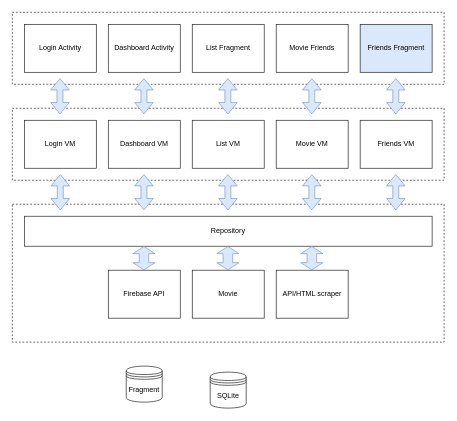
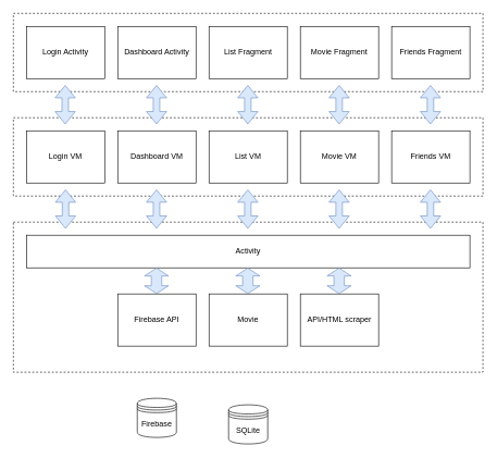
- <mxCell id="6" value="Movie Friends" style="rounded=0;whiteSpace=wrap;html=1;fillColor=#FFFFFF;" vertex="1" parent="1"><mxGeometry x="460" y="40" width="120" height="80" as="geometry" /></mxCell>
+ <mxCell id="6" value="Movie Fragment" style="rounded=0;whiteSpace=wrap;html=1;fillColor=#FFFFFF;" vertex="1" parent="1"><mxGeometry x="460" y="40" width="120" height="80" as="geometry" /></mxCell>
- <mxCell id="5" value="Friends Fragment" style="rounded=0;whiteSpace=wrap;html=1;fillColor=#dae8fc;" vertex="1" parent="1"><mxGeometry x="600" y="40" width="120" height="80" as="geometry" /></mxCell>
+ <mxCell id="5" value="Friends Fragment" style="rounded=0;whiteSpace=wrap;html=1;fillColor=#FFFFFF;" vertex="1" parent="1"><mxGeometry x="600" y="40" width="120" height="80" as="geometry" /></mxCell>
- <mxCell id="15" value="Repository" style="rounded=0;whiteSpace=wrap;html=1;fillColor=#FFFFFF;" vertex="1" parent="1"><mxGeometry x="40" y="360" width="680" height="50" as="geometry" /></mxCell>
+ <mxCell id="15" value="Activity" style="rounded=0;whiteSpace=wrap;html=1;fillColor=#FFFFFF;" vertex="1" parent="1"><mxGeometry x="40" y="360" width="680" height="50" as="geometry" /></mxCell>
- <mxCell id="34" value="Fragment" style="shape=datastore;whiteSpace=wrap;html=1;fillColor=#FFFFFF;gradientColor=none;" vertex="1" parent="1"><mxGeometry x="210" y="610" width="60" height="60" as="geometry" /></mxCell>
+ <mxCell id="34" value="Firebase" style="shape=datastore;whiteSpace=wrap;html=1;fillColor=#FFFFFF;gradientColor=none;" vertex="1" parent="1"><mxGeometry x="210" y="610" width="60" height="60" as="geometry" /></mxCell>
